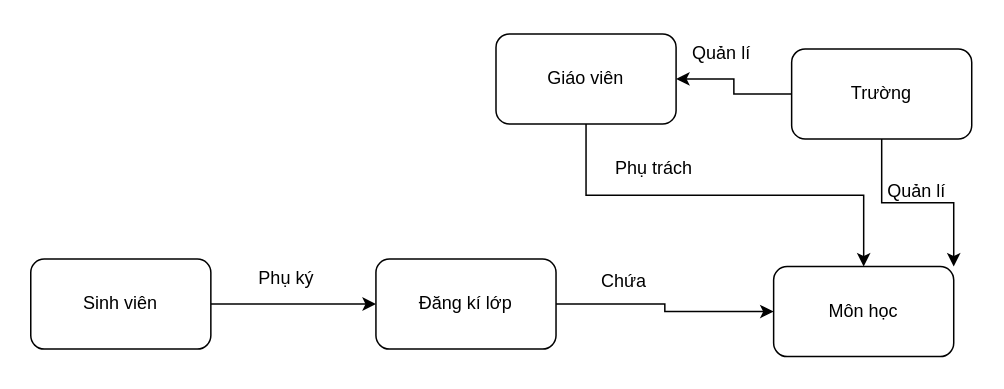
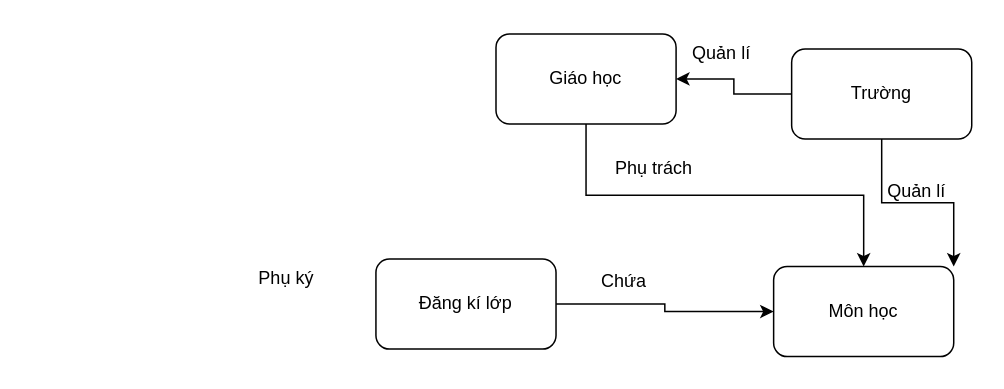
- <mxCell id="8" value="Giáo viên" style="rounded=1;whiteSpace=wrap;html=1;" vertex="1" parent="1"><mxGeometry x="330" y="22" width="120" height="60" as="geometry" /></mxCell>
+ <mxCell id="8" value="Giáo học" style="rounded=1;whiteSpace=wrap;html=1;" vertex="1" parent="1"><mxGeometry x="330" y="22" width="120" height="60" as="geometry" /></mxCell>
- <mxCell id="4" value="Sinh viên" style="rounded=1;whiteSpace=wrap;html=1;" vertex="1" parent="1"><mxGeometry x="20" y="172" width="120" height="60" as="geometry" /></mxCell>
- <mxCell id="3" style="edgeStyle=orthogonalEdgeStyle;rounded=0;orthogonalLoop=1;jettySize=auto;html=1;exitX=1;exitY=0.5;exitDx=0;exitDy=0;" edge="1" parent="1" source="4" target="6"><mxGeometry relative="1" as="geometry" /></mxCell>
